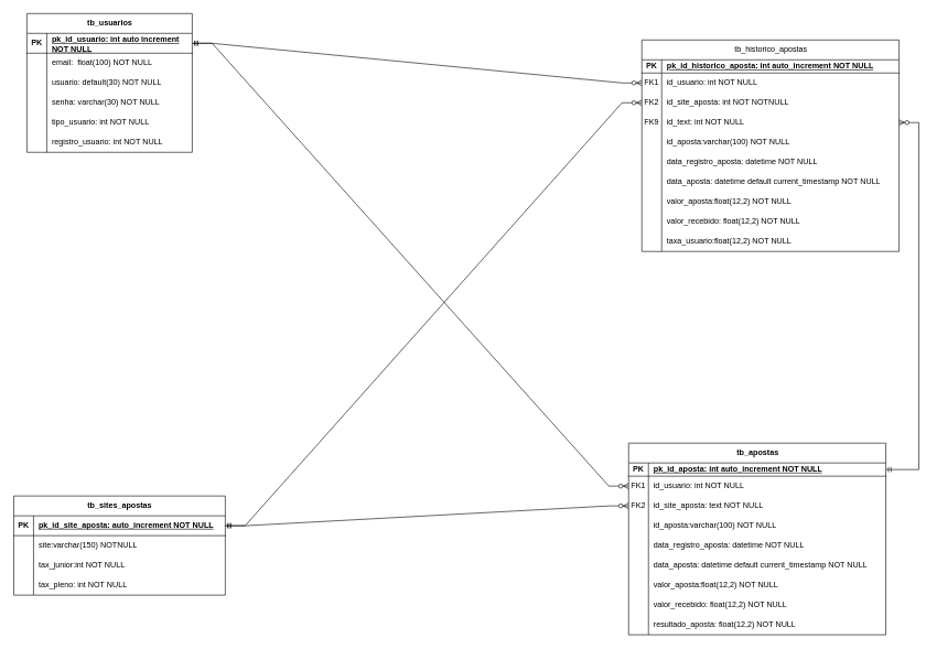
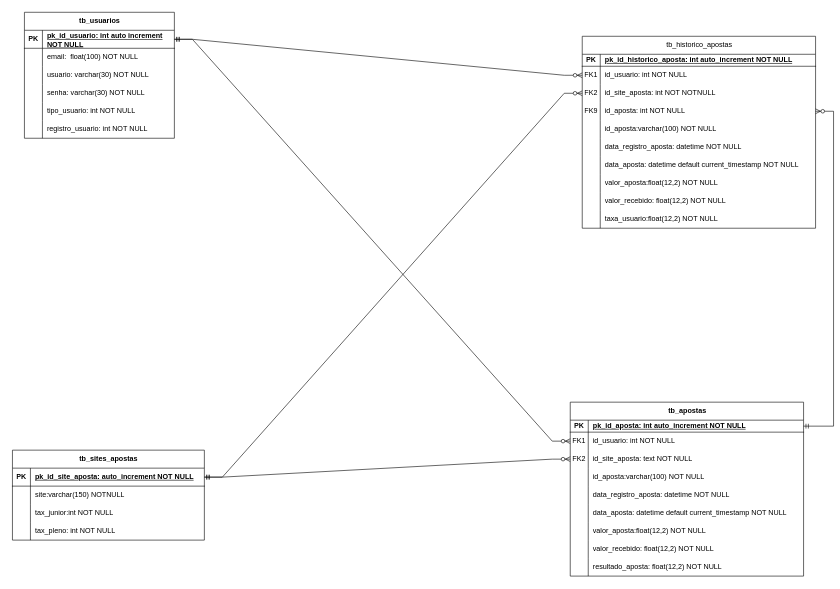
- <mxCell id="11" value="usuario: default(30) NOT NULL" style="shape=partialRectangle;connectable=0;fillColor=none;top=0;left=0;bottom=0;right=0;align=left;spacingLeft=6;overflow=hidden;whiteSpace=wrap;html=1;" parent="9" vertex="1"><mxGeometry x="30" width="220" height="30" as="geometry"><mxRectangle width="220" height="30" as="alternateBounds" /></mxGeometry></mxCell>
+ <mxCell id="11" value="usuario: varchar(30) NOT NULL" style="shape=partialRectangle;connectable=0;fillColor=none;top=0;left=0;bottom=0;right=0;align=left;spacingLeft=6;overflow=hidden;whiteSpace=wrap;html=1;" parent="9" vertex="1"><mxGeometry x="30" width="220" height="30" as="geometry"><mxRectangle width="220" height="30" as="alternateBounds" /></mxGeometry></mxCell>
- <mxCell id="76" value="id_text: int NOT NULL" style="shape=partialRectangle;connectable=0;fillColor=none;top=0;left=0;bottom=0;right=0;align=left;spacingLeft=6;overflow=hidden;whiteSpace=wrap;html=1;" vertex="1" parent="74"><mxGeometry x="30" width="359" height="30" as="geometry"><mxRectangle width="359" height="30" as="alternateBounds" /></mxGeometry></mxCell>
+ <mxCell id="76" value="id_aposta: int NOT NULL" style="shape=partialRectangle;connectable=0;fillColor=none;top=0;left=0;bottom=0;right=0;align=left;spacingLeft=6;overflow=hidden;whiteSpace=wrap;html=1;" vertex="1" parent="74"><mxGeometry x="30" width="359" height="30" as="geometry"><mxRectangle width="359" height="30" as="alternateBounds" /></mxGeometry></mxCell>
